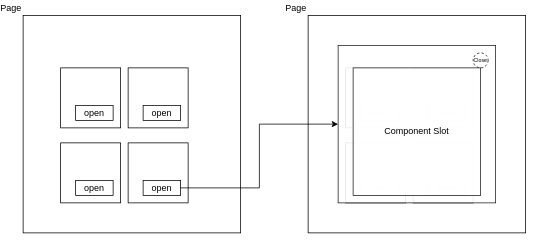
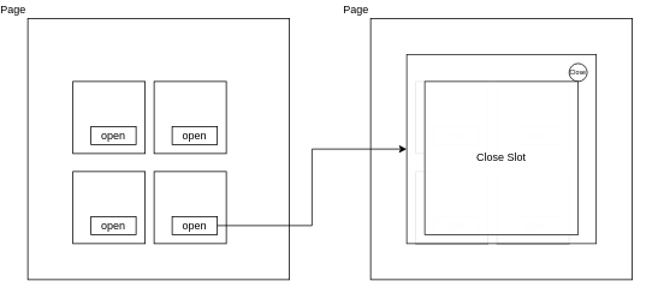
- <mxCell id="21" value="Close" style="ellipse;whiteSpace=wrap;html=1;aspect=fixed;fontSize=7;dashed=1;" vertex="1" parent="1"><mxGeometry x="620" y="70" width="20" height="20" as="geometry" /></mxCell>
+ <mxCell id="21" value="Close" style="ellipse;whiteSpace=wrap;html=1;aspect=fixed;fontSize=7;" vertex="1" parent="1"><mxGeometry x="620" y="70" width="20" height="20" as="geometry" /></mxCell>
- <mxCell id="22" value="Component Slot" style="whiteSpace=wrap;html=1;aspect=fixed;opacity=90;" vertex="1" parent="1"><mxGeometry x="460" y="90" width="170" height="170" as="geometry" /></mxCell>
+ <mxCell id="22" value="Close Slot" style="whiteSpace=wrap;html=1;aspect=fixed;opacity=90;" vertex="1" parent="1"><mxGeometry x="460" y="90" width="170" height="170" as="geometry" /></mxCell>
